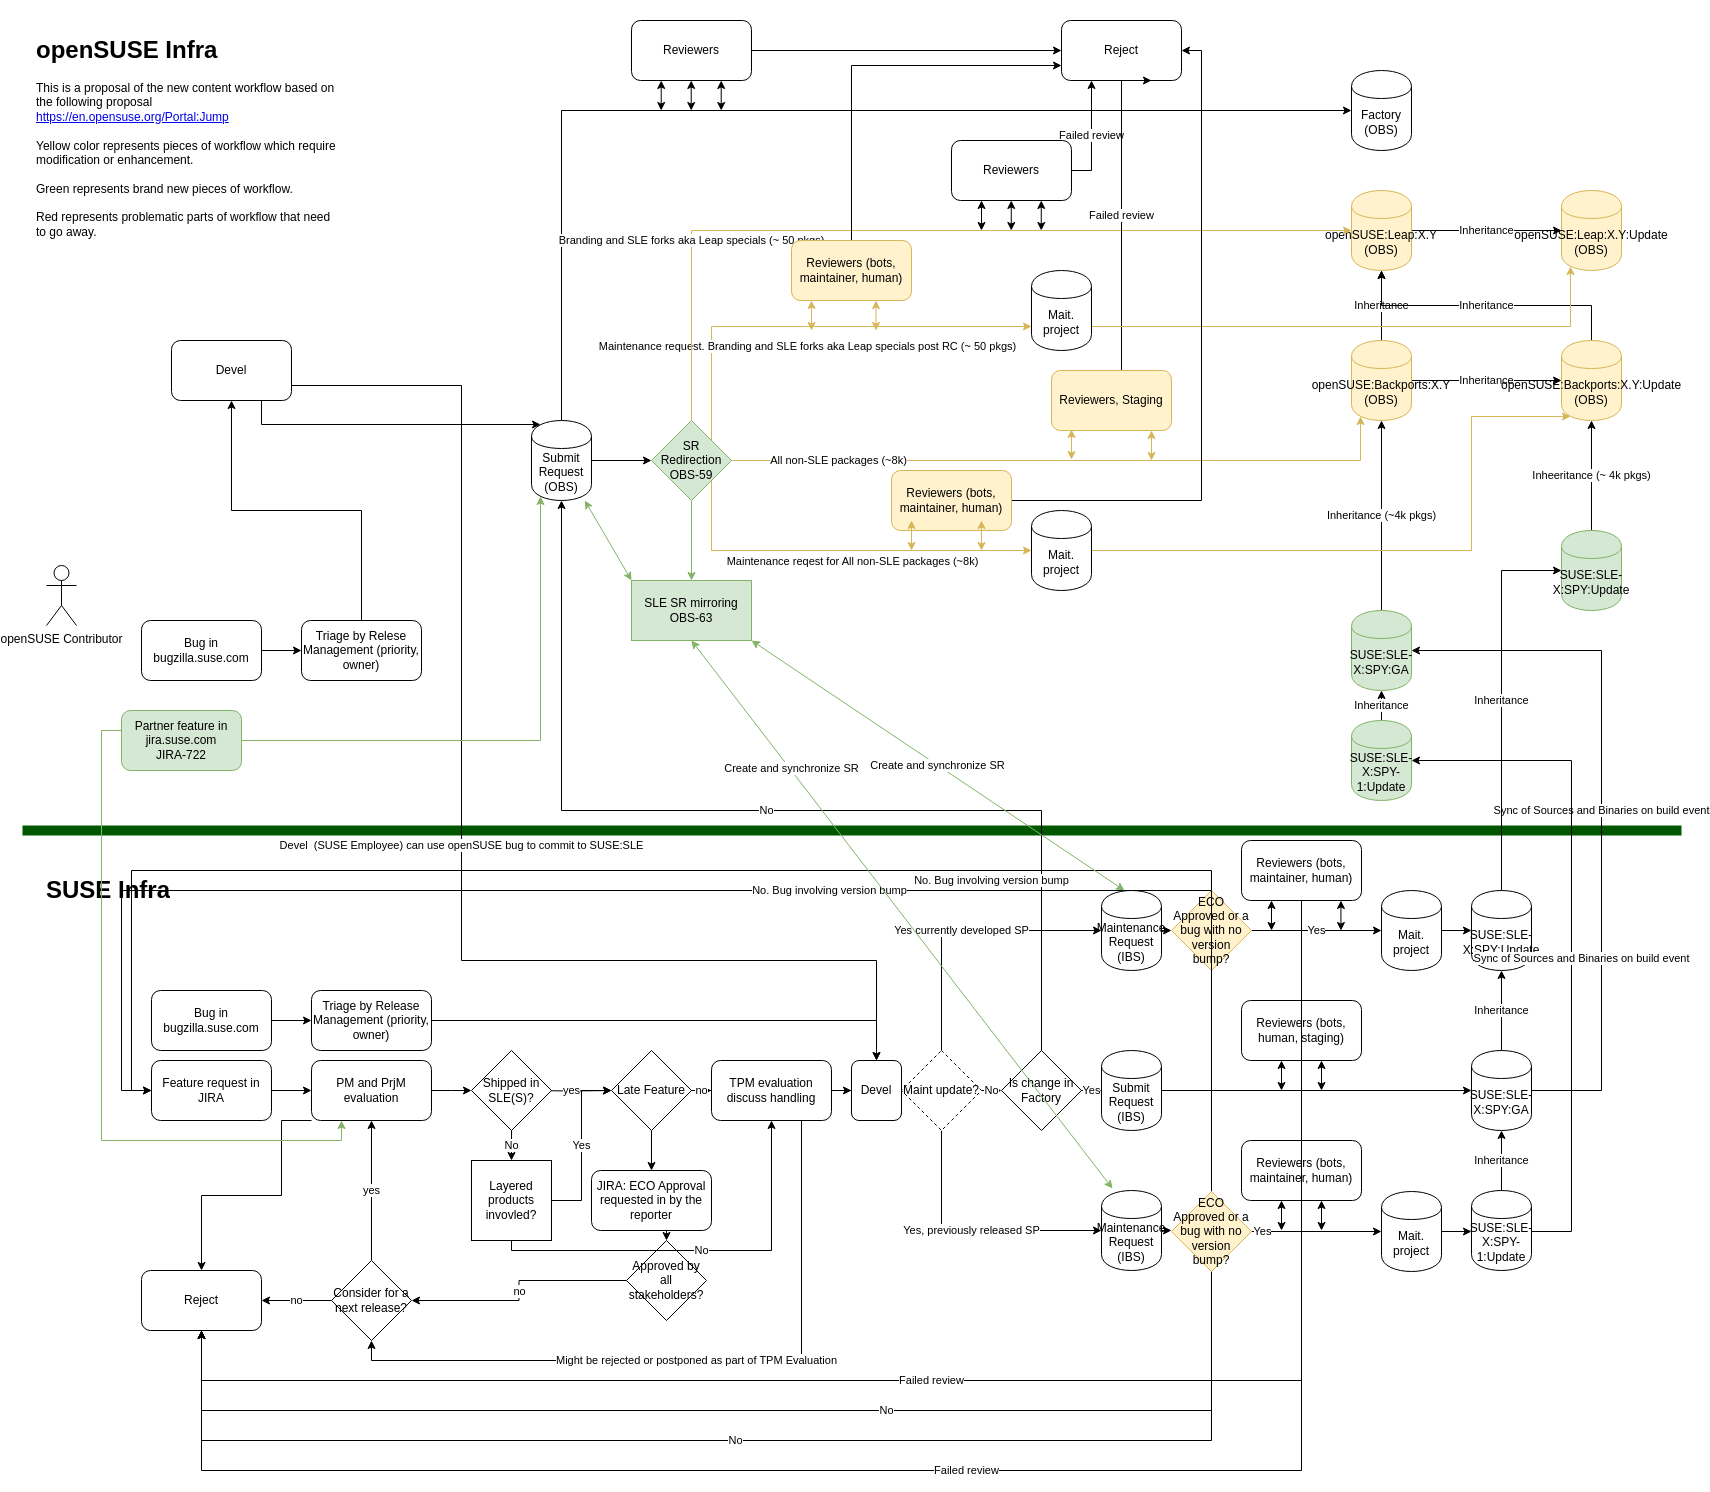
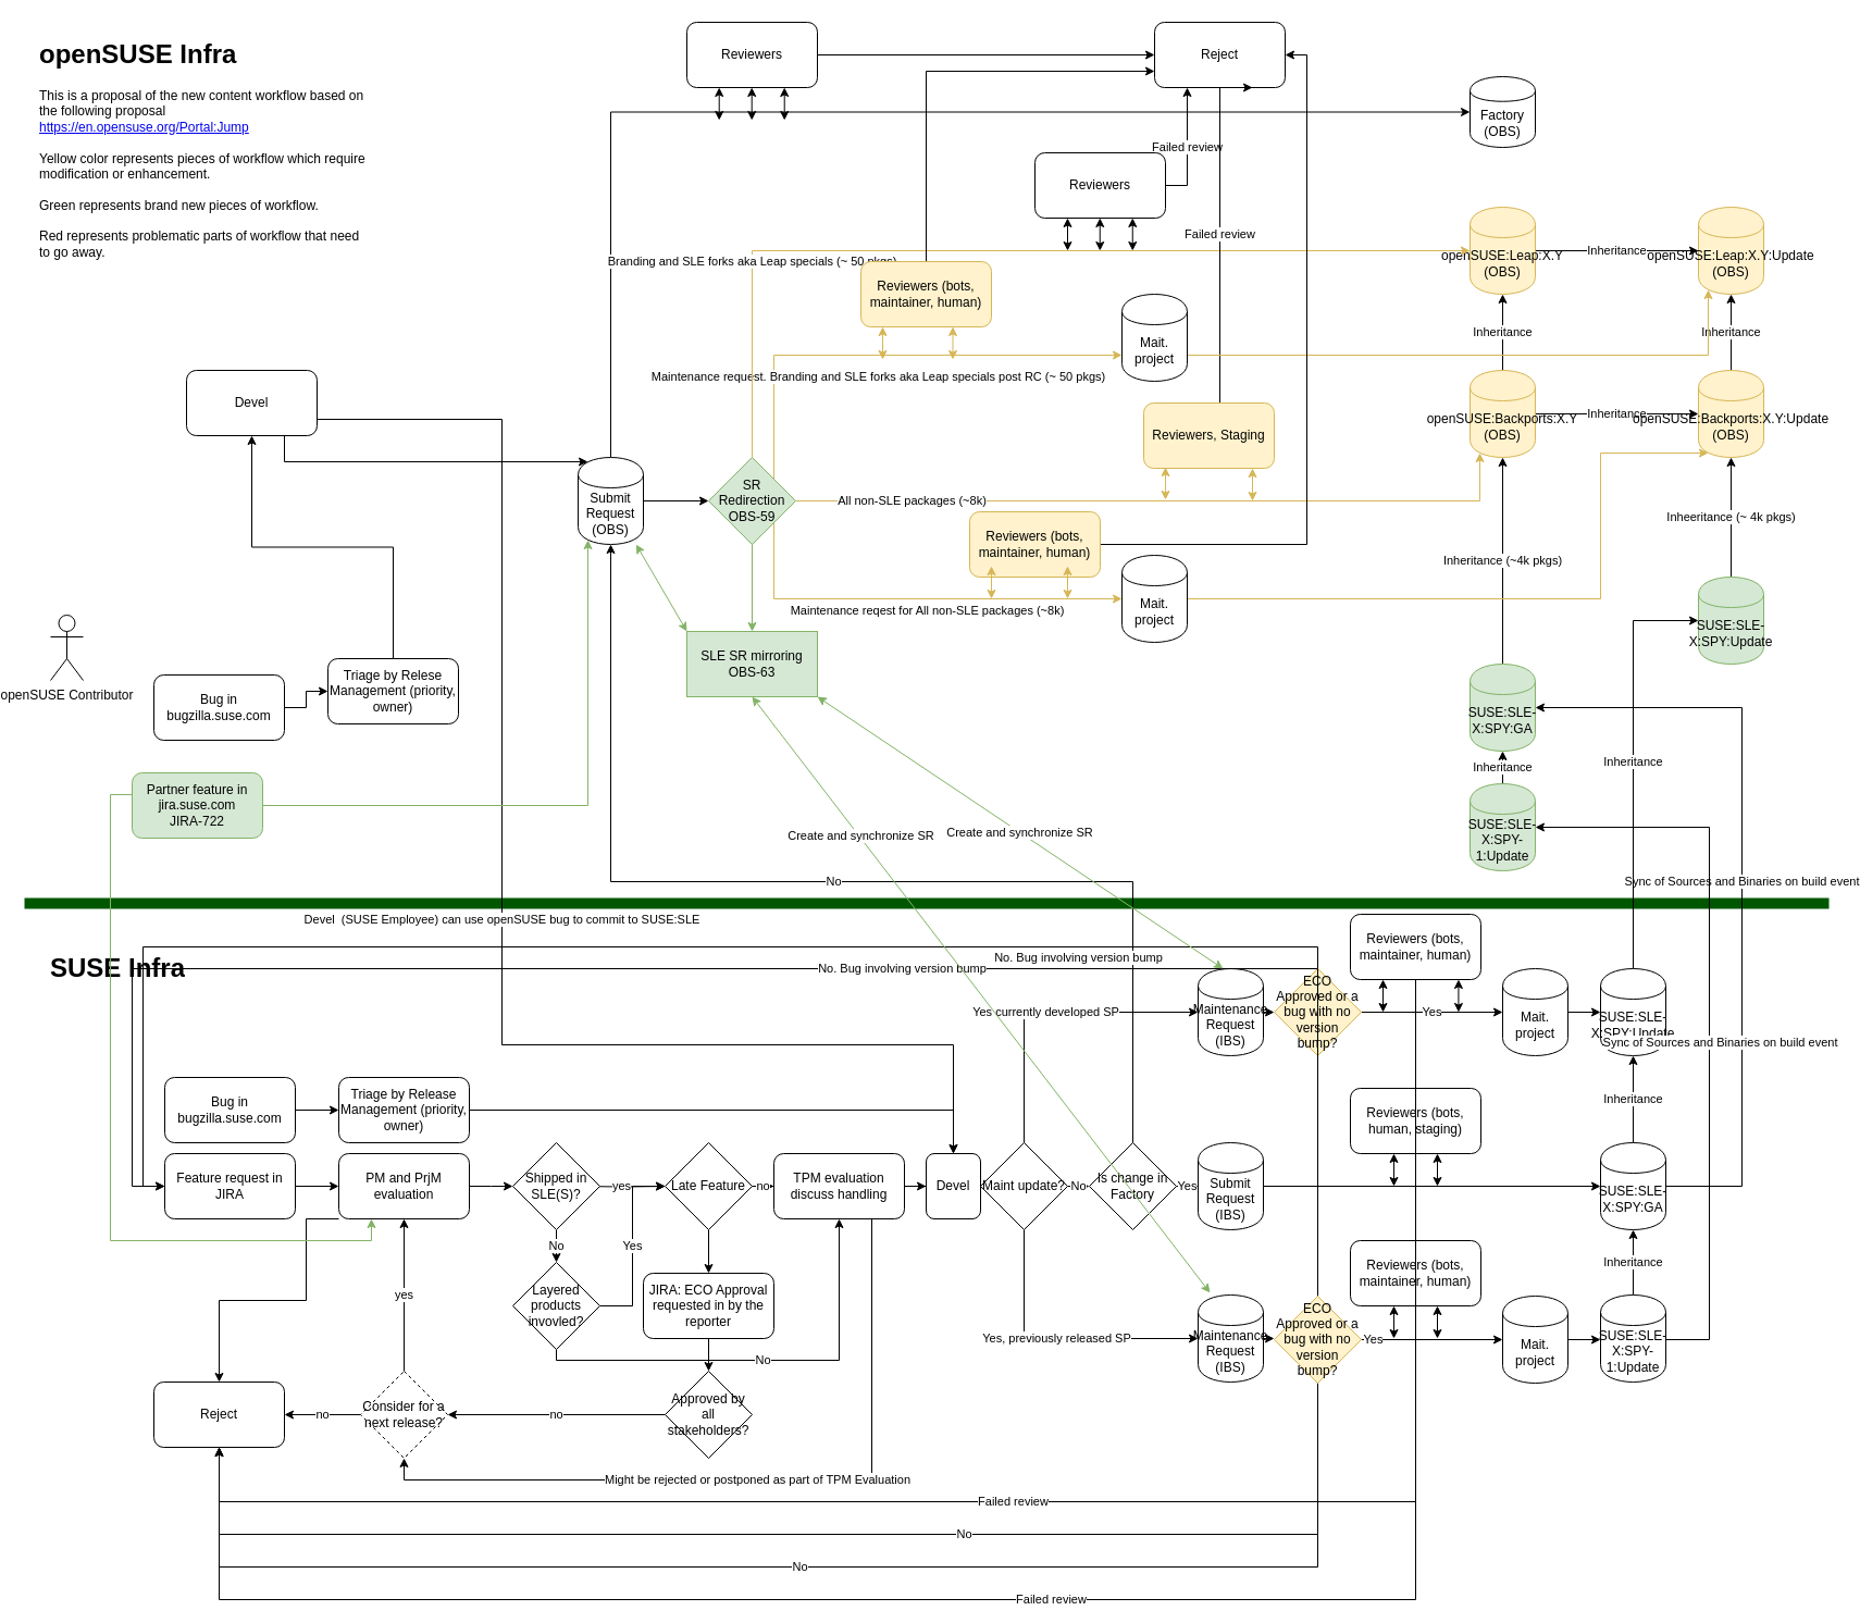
- <mxCell id="29" value="Factory&lt;br&gt;(OBS)" style="shape=cylinder;whiteSpace=wrap;html=1;boundedLbl=1;backgroundOutline=1;" parent="1" vertex="1"><mxGeometry x="1349" y="70" width="60" height="80" as="geometry" /></mxCell>
+ <mxCell id="29" value="Factory&lt;br&gt;(OBS)" style="shape=cylinder;whiteSpace=wrap;html=1;boundedLbl=1;backgroundOutline=1;" parent="1" vertex="1"><mxGeometry x="1349" y="70" width="60" height="65" as="geometry" /></mxCell>
- <mxCell id="94" value="Inheritance" style="edgeStyle=orthogonalEdgeStyle;rounded=0;orthogonalLoop=1;jettySize=auto;html=1;exitX=0.5;exitY=0;exitDx=0;exitDy=0;" edge="1" parent="1" source="95" target="73"><mxGeometry relative="1" as="geometry" /></mxCell>
+ <mxCell id="94" value="Inheritance" style="edgeStyle=orthogonalEdgeStyle;rounded=0;orthogonalLoop=1;jettySize=auto;html=1;exitX=0.5;exitY=0;exitDx=0;exitDy=0;entryX=0.5;entryY=1;entryDx=0;entryDy=0;" edge="1" parent="1" source="95" target="74"><mxGeometry relative="1" as="geometry" /></mxCell>
- <mxCell id="33" value="Triage by Relese Management (priority, owner)" style="rounded=1;whiteSpace=wrap;html=1;" parent="1" vertex="1"><mxGeometry x="299" y="620" width="120" height="60" as="geometry" /></mxCell>
+ <mxCell id="33" value="Triage by Relese Management (priority, owner)" style="rounded=1;whiteSpace=wrap;html=1;" parent="1" vertex="1"><mxGeometry x="299" y="605" width="120" height="60" as="geometry" /></mxCell>
- <mxCell id="121" value="Maint update?" style="rhombus;whiteSpace=wrap;html=1;dashed=1;" vertex="1" parent="1"><mxGeometry x="899" y="1050" width="80" height="80" as="geometry" /></mxCell>
+ <mxCell id="121" value="Maint update?" style="rhombus;whiteSpace=wrap;html=1;" vertex="1" parent="1"><mxGeometry x="899" y="1050" width="80" height="80" as="geometry" /></mxCell>
- <mxCell id="21" value="Layered products invovled?" style="whiteSpace=wrap;html=1;rounded=0;" parent="1" vertex="1"><mxGeometry x="469" y="1160" width="80" height="80" as="geometry" /></mxCell>
+ <mxCell id="21" value="Layered products invovled?" style="rhombus;whiteSpace=wrap;html=1;" parent="1" vertex="1"><mxGeometry x="469" y="1160" width="80" height="80" as="geometry" /></mxCell>
- <mxCell id="18" value="Approved by all stakeholders?" style="rhombus;whiteSpace=wrap;html=1;" parent="1" vertex="1"><mxGeometry x="624" y="1240" width="80" height="80" as="geometry" /></mxCell>
+ <mxCell id="18" value="Approved by all stakeholders?" style="rhombus;whiteSpace=wrap;html=1;" parent="1" vertex="1"><mxGeometry x="609" y="1260" width="80" height="80" as="geometry" /></mxCell>
- <mxCell id="39" value="Consider for a next release?" style="rhombus;whiteSpace=wrap;html=1;" parent="1" vertex="1"><mxGeometry x="329" y="1260" width="80" height="80" as="geometry" /></mxCell>
+ <mxCell id="39" value="Consider for a next release?" style="rhombus;whiteSpace=wrap;html=1;dashed=1;" parent="1" vertex="1"><mxGeometry x="329" y="1260" width="80" height="80" as="geometry" /></mxCell>
